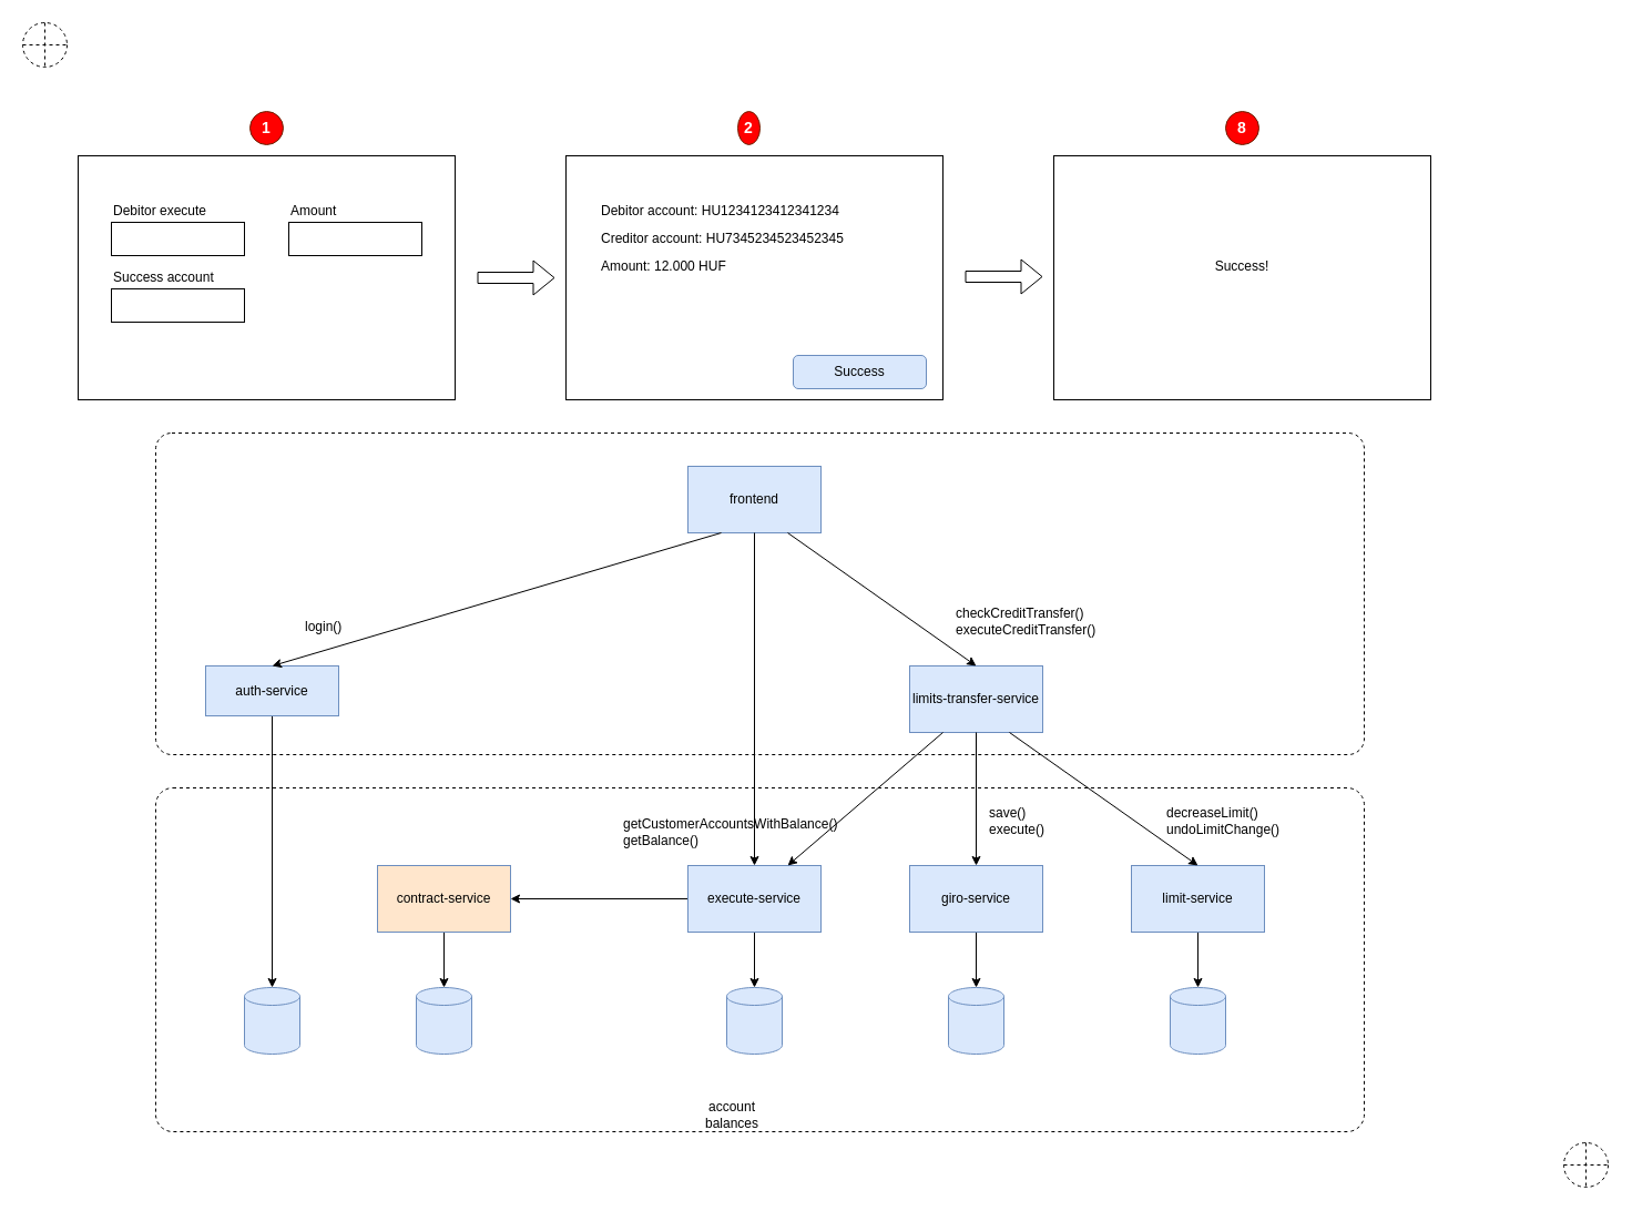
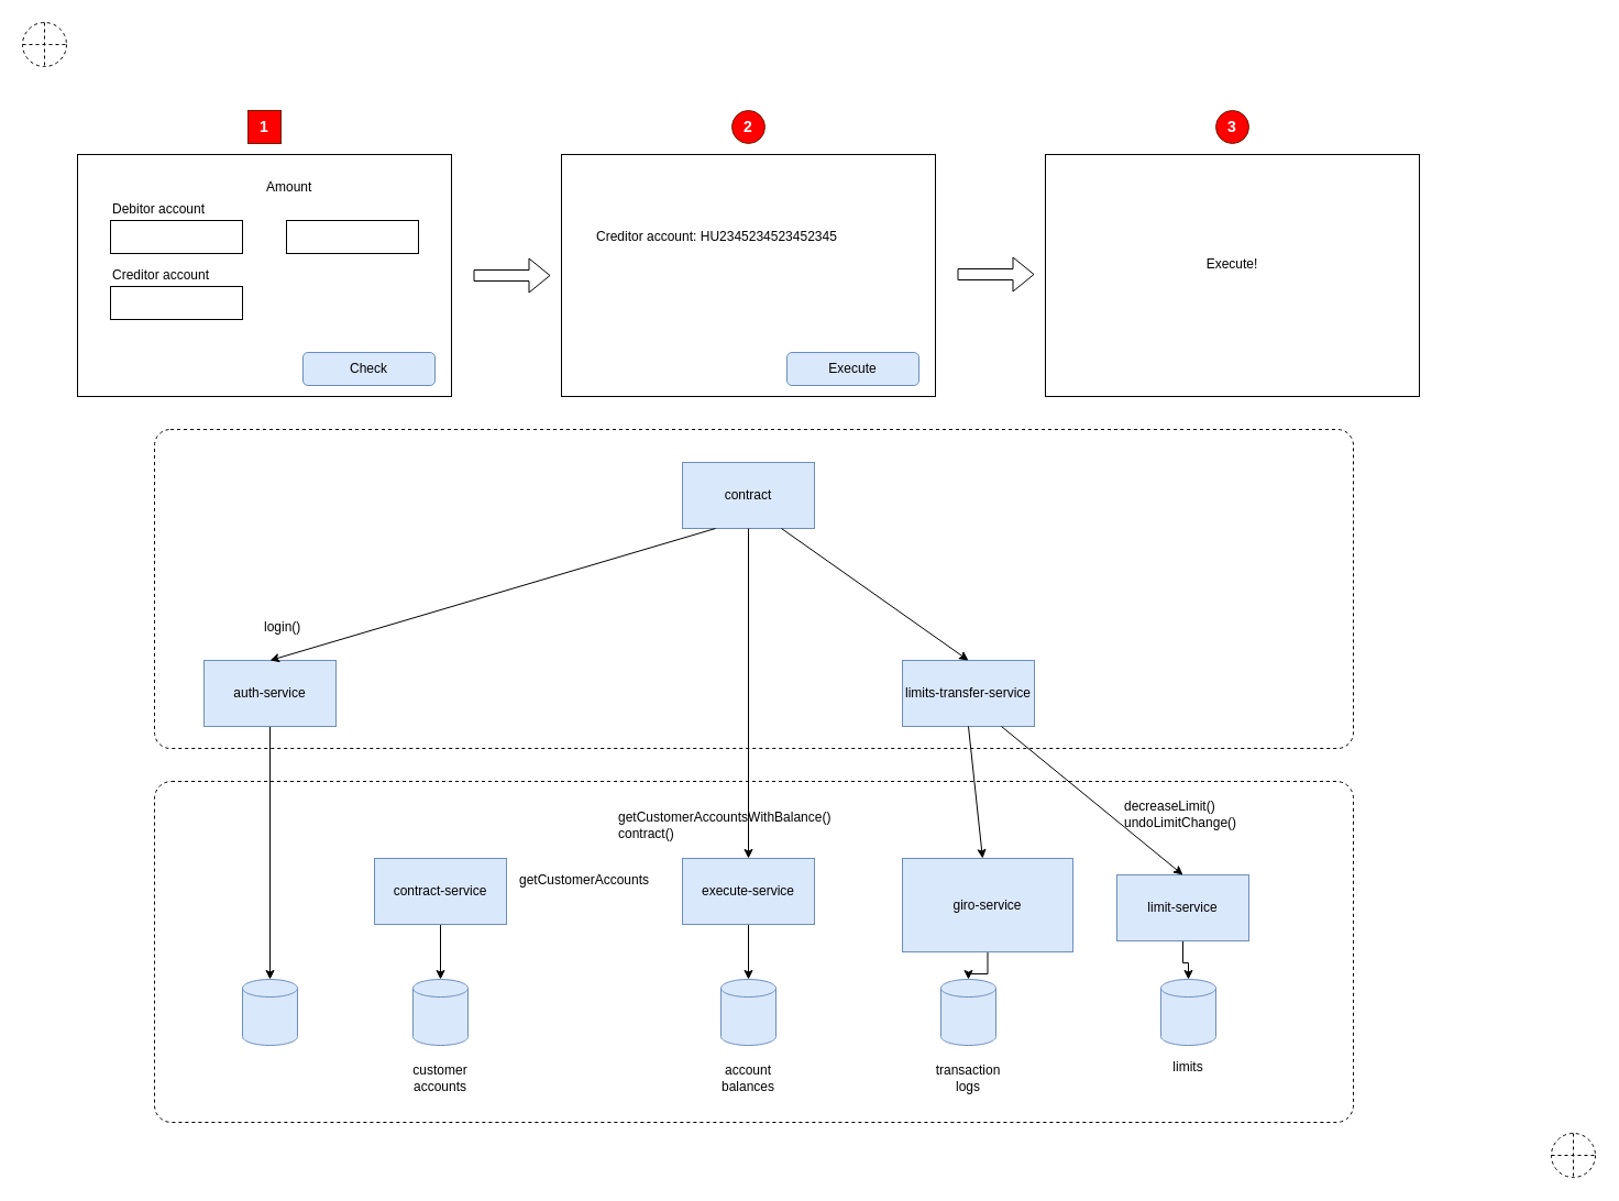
- <mxCell id="46" value="1" style="ellipse;whiteSpace=wrap;html=1;aspect=fixed;align=center;strokeColor=#6D1F00;fontColor=#ffffff;fillColor=#FF0000;fontStyle=1;fontSize=14;" parent="1" vertex="1"><mxGeometry x="225" y="100" width="30" height="30" as="geometry" /></mxCell>
+ <mxCell id="46" value="1" style="whiteSpace=wrap;html=1;aspect=fixed;align=center;strokeColor=#6D1F00;fontColor=#ffffff;fillColor=#FF0000;fontStyle=1;fontSize=14;rounded=0;" parent="1" vertex="1"><mxGeometry x="225" y="100" width="30" height="30" as="geometry" /></mxCell>
- <mxCell id="47" value="2" style="ellipse;whiteSpace=wrap;html=1;aspect=fixed;align=center;strokeColor=#6D1F00;fontColor=#ffffff;fillColor=#FF0000;fontStyle=1;fontSize=14;" parent="1" vertex="1"><mxGeometry x="665" y="100" width="20" height="30" as="geometry" /></mxCell>
+ <mxCell id="47" value="2" style="ellipse;whiteSpace=wrap;html=1;aspect=fixed;align=center;strokeColor=#6D1F00;fontColor=#ffffff;fillColor=#FF0000;fontStyle=1;fontSize=14;" parent="1" vertex="1"><mxGeometry x="665" y="100" width="30" height="30" as="geometry" /></mxCell>
- <mxCell id="50" value="8" style="ellipse;whiteSpace=wrap;html=1;aspect=fixed;align=center;strokeColor=#6D1F00;fontColor=#ffffff;fillColor=#FF0000;fontStyle=1;fontSize=14;" parent="1" vertex="1"><mxGeometry x="1105" y="100" width="30" height="30" as="geometry" /></mxCell>
+ <mxCell id="50" value="3" style="ellipse;whiteSpace=wrap;html=1;aspect=fixed;align=center;strokeColor=#6D1F00;fontColor=#ffffff;fillColor=#FF0000;fontStyle=1;fontSize=14;" parent="1" vertex="1"><mxGeometry x="1105" y="100" width="30" height="30" as="geometry" /></mxCell>
- <mxCell id="35" value="Debitor execute" style="text;html=1;strokeColor=none;fillColor=none;align=left;verticalAlign=middle;whiteSpace=wrap;rounded=0;" parent="1" vertex="1"><mxGeometry x="100" y="180" width="110" height="20" as="geometry" /></mxCell>
+ <mxCell id="35" value="Debitor account" style="text;html=1;strokeColor=none;fillColor=none;align=left;verticalAlign=middle;whiteSpace=wrap;rounded=0;" parent="1" vertex="1"><mxGeometry x="100" y="180" width="110" height="20" as="geometry" /></mxCell>
- <mxCell id="39" value="Amount" style="text;html=1;strokeColor=none;fillColor=none;align=left;verticalAlign=middle;whiteSpace=wrap;rounded=0;" parent="1" vertex="1"><mxGeometry x="260" y="180" width="110" height="20" as="geometry" /></mxCell>
+ <mxCell id="39" value="Amount" style="text;html=1;strokeColor=none;fillColor=none;align=left;verticalAlign=middle;whiteSpace=wrap;rounded=0;" parent="1" vertex="1"><mxGeometry x="240" y="160" width="110" height="20" as="geometry" /></mxCell>
- <mxCell id="42" value="Debitor account: HU1234123412341234" style="text;html=1;strokeColor=none;fillColor=none;align=left;verticalAlign=middle;whiteSpace=wrap;rounded=0;" parent="1" vertex="1"><mxGeometry x="540" y="180" width="250" height="20" as="geometry" /></mxCell>
- <mxCell id="43" value="Creditor account: HU7345234523452345" style="text;html=1;strokeColor=none;fillColor=none;align=left;verticalAlign=middle;whiteSpace=wrap;rounded=0;" parent="1" vertex="1"><mxGeometry x="540" y="205" width="260" height="20" as="geometry" /></mxCell>
+ <mxCell id="43" value="Creditor account: HU2345234523452345" style="text;html=1;strokeColor=none;fillColor=none;align=left;verticalAlign=middle;whiteSpace=wrap;rounded=0;" parent="1" vertex="1"><mxGeometry x="540" y="205" width="260" height="20" as="geometry" /></mxCell>
- <mxCell id="44" value="Amount: 12.000 HUF" style="text;html=1;strokeColor=none;fillColor=none;align=left;verticalAlign=middle;whiteSpace=wrap;rounded=0;" parent="1" vertex="1"><mxGeometry x="540" y="230" width="140" height="20" as="geometry" /></mxCell>
- <mxCell id="49" value="Success!" style="text;html=1;strokeColor=none;fillColor=none;align=center;verticalAlign=middle;whiteSpace=wrap;rounded=0;" parent="1" vertex="1"><mxGeometry x="995" y="230" width="250" height="20" as="geometry" /></mxCell>
+ <mxCell id="49" value="Execute!" style="text;html=1;strokeColor=none;fillColor=none;align=center;verticalAlign=middle;whiteSpace=wrap;rounded=0;" parent="1" vertex="1"><mxGeometry x="995" y="230" width="250" height="20" as="geometry" /></mxCell>
- <mxCell id="37" value="Success account" style="text;html=1;strokeColor=none;fillColor=none;align=left;verticalAlign=middle;whiteSpace=wrap;rounded=0;" parent="1" vertex="1"><mxGeometry x="100" y="240" width="110" height="20" as="geometry" /></mxCell>
+ <mxCell id="37" value="Creditor account" style="text;html=1;strokeColor=none;fillColor=none;align=left;verticalAlign=middle;whiteSpace=wrap;rounded=0;" parent="1" vertex="1"><mxGeometry x="100" y="240" width="110" height="20" as="geometry" /></mxCell>
+ <mxCell id="40" value="Check" style="rounded=1;whiteSpace=wrap;html=1;align=center;fillColor=#dae8fc;strokeColor=#6c8ebf;" parent="1" vertex="1"><mxGeometry x="275" y="320" width="120" height="30" as="geometry" /></mxCell>
- <mxCell id="45" value="Success" style="rounded=1;whiteSpace=wrap;html=1;align=center;fillColor=#dae8fc;strokeColor=#6c8ebf;" parent="1" vertex="1"><mxGeometry x="715" y="320" width="120" height="30" as="geometry" /></mxCell>
+ <mxCell id="45" value="Execute" style="rounded=1;whiteSpace=wrap;html=1;align=center;fillColor=#dae8fc;strokeColor=#6c8ebf;" parent="1" vertex="1"><mxGeometry x="715" y="320" width="120" height="30" as="geometry" /></mxCell>
- <mxCell id="15" value="frontend" style="rounded=0;whiteSpace=wrap;html=1;fillColor=#dae8fc;strokeColor=#6c8ebf;" parent="1" vertex="1"><mxGeometry x="620" y="420" width="120" height="60" as="geometry" /></mxCell>
+ <mxCell id="15" value="contract" style="rounded=0;whiteSpace=wrap;html=1;fillColor=#dae8fc;strokeColor=#6c8ebf;" parent="1" vertex="1"><mxGeometry x="620" y="420" width="120" height="60" as="geometry" /></mxCell>
- <mxCell id="23" value="checkCreditTransfer()&lt;br&gt;executeCreditTransfer()" style="text;html=1;strokeColor=none;fillColor=none;align=left;verticalAlign=middle;whiteSpace=wrap;rounded=0;" parent="1" vertex="1"><mxGeometry x="860" y="540" width="160" height="40" as="geometry" /></mxCell>
- <mxCell id="56" value="login()" style="text;html=1;strokeColor=none;fillColor=none;align=left;verticalAlign=middle;whiteSpace=wrap;rounded=0;" parent="1" vertex="1"><mxGeometry x="272.5" y="545" width="65" height="40" as="geometry" /></mxCell>
+ <mxCell id="56" value="login()" style="text;html=1;strokeColor=none;fillColor=none;align=left;verticalAlign=middle;whiteSpace=wrap;rounded=0;" parent="1" vertex="1"><mxGeometry x="237.5" y="550" width="65" height="40" as="geometry" /></mxCell>
- <mxCell id="54" value="auth-service" style="rounded=0;whiteSpace=wrap;html=1;fillColor=#dae8fc;strokeColor=#6c8ebf;" parent="1" vertex="1"><mxGeometry x="185" y="600" width="120" height="45" as="geometry" /></mxCell>
+ <mxCell id="54" value="auth-service" style="rounded=0;whiteSpace=wrap;html=1;fillColor=#dae8fc;strokeColor=#6c8ebf;" parent="1" vertex="1"><mxGeometry x="185" y="600" width="120" height="60" as="geometry" /></mxCell>
- <mxCell id="29" value="" style="endArrow=classic;html=1;exitX=0.25;exitY=1;exitDx=0;exitDy=0;entryX=0.75;entryY=0;entryDx=0;entryDy=0;" parent="1" source="14" target="6" edge="1"><mxGeometry width="50" height="50" relative="1" as="geometry"><mxPoint x="1080" y="590" as="sourcePoint" /><mxPoint x="1130" y="540" as="targetPoint" /></mxGeometry></mxCell>
- <mxCell id="30" value="save()&lt;br&gt;execute()" style="text;html=1;strokeColor=none;fillColor=none;align=left;verticalAlign=middle;whiteSpace=wrap;rounded=0;" parent="1" vertex="1"><mxGeometry x="890" y="720" width="70" height="40" as="geometry" /></mxCell>
- <mxCell id="32" value="decreaseLimit()&lt;br&gt;undoLimitChange()" style="text;html=1;strokeColor=none;fillColor=none;align=left;verticalAlign=middle;whiteSpace=wrap;rounded=0;" parent="1" vertex="1"><mxGeometry x="1050" y="720" width="120" height="40" as="geometry" /></mxCell>
+ <mxCell id="32" value="decreaseLimit()&lt;br&gt;undoLimitChange()" style="text;html=1;strokeColor=none;fillColor=none;align=left;verticalAlign=middle;whiteSpace=wrap;rounded=0;" parent="1" vertex="1"><mxGeometry x="1020" y="720" width="120" height="40" as="geometry" /></mxCell>
- <mxCell id="17" value="getCustomerAccountsWithBalance()&lt;br&gt;getBalance()" style="text;html=1;strokeColor=none;fillColor=none;align=left;verticalAlign=middle;whiteSpace=wrap;rounded=0;" parent="1" vertex="1"><mxGeometry x="560" y="730" width="220" height="40" as="geometry" /></mxCell>
+ <mxCell id="17" value="getCustomerAccountsWithBalance()&lt;br&gt;contract()" style="text;html=1;strokeColor=none;fillColor=none;align=left;verticalAlign=middle;whiteSpace=wrap;rounded=0;" parent="1" vertex="1"><mxGeometry x="560" y="730" width="220" height="40" as="geometry" /></mxCell>
+ <mxCell id="21" value="getCustomerAccounts" style="text;html=1;strokeColor=none;fillColor=none;align=left;verticalAlign=middle;whiteSpace=wrap;rounded=0;" parent="1" vertex="1"><mxGeometry x="470" y="790" width="140" height="20" as="geometry" /></mxCell>
- <mxCell id="12" value="contract-service" style="rounded=0;whiteSpace=wrap;html=1;fillColor=#ffe6cc;strokeColor=#6c8ebf;" parent="1" vertex="1"><mxGeometry x="340" y="780" width="120" height="60" as="geometry" /></mxCell>
+ <mxCell id="12" value="contract-service" style="rounded=0;whiteSpace=wrap;html=1;fillColor=#dae8fc;strokeColor=#6c8ebf;" parent="1" vertex="1"><mxGeometry x="340" y="780" width="120" height="60" as="geometry" /></mxCell>
- <mxCell id="5" value="" style="edgeStyle=orthogonalEdgeStyle;rounded=0;orthogonalLoop=1;jettySize=auto;html=1;" parent="1" source="6" target="12" edge="1"><mxGeometry relative="1" as="geometry" /></mxCell>
- <mxCell id="8" value="giro-service" style="rounded=0;whiteSpace=wrap;html=1;fillColor=#dae8fc;strokeColor=#6c8ebf;" parent="1" vertex="1"><mxGeometry x="820" y="780" width="120" height="60" as="geometry" /></mxCell>
+ <mxCell id="8" value="giro-service" style="rounded=0;whiteSpace=wrap;html=1;fillColor=#dae8fc;strokeColor=#6c8ebf;" parent="1" vertex="1"><mxGeometry x="820" y="780" width="155" height="85" as="geometry" /></mxCell>
- <mxCell id="27" value="limit-service" style="rounded=0;whiteSpace=wrap;html=1;fillColor=#dae8fc;strokeColor=#6c8ebf;" parent="1" vertex="1"><mxGeometry x="1020" y="780" width="120" height="60" as="geometry" /></mxCell>
+ <mxCell id="27" value="limit-service" style="rounded=0;whiteSpace=wrap;html=1;fillColor=#dae8fc;strokeColor=#6c8ebf;" parent="1" vertex="1"><mxGeometry x="1015" y="795" width="120" height="60" as="geometry" /></mxCell>
+ <mxCell id="25" value="limits" style="text;html=1;strokeColor=none;fillColor=none;align=center;verticalAlign=middle;whiteSpace=wrap;rounded=0;" parent="1" vertex="1"><mxGeometry x="1040" y="960" width="80" height="20" as="geometry" /></mxCell>
+ <mxCell id="19" value="customer accounts" style="text;html=1;strokeColor=none;fillColor=none;align=center;verticalAlign=middle;whiteSpace=wrap;rounded=0;" parent="1" vertex="1"><mxGeometry x="360" y="970" width="80" height="20" as="geometry" /></mxCell>
+ <mxCell id="20" value="transaction logs" style="text;html=1;strokeColor=none;fillColor=none;align=center;verticalAlign=middle;whiteSpace=wrap;rounded=0;" parent="1" vertex="1"><mxGeometry x="840" y="970" width="80" height="20" as="geometry" /></mxCell>
- <mxCell id="18" value="account balances" style="text;html=1;strokeColor=none;fillColor=none;align=center;verticalAlign=middle;whiteSpace=wrap;rounded=0;" parent="1" vertex="1"><mxGeometry x="620" y="995" width="80" height="20" as="geometry" /></mxCell>
+ <mxCell id="18" value="account balances" style="text;html=1;strokeColor=none;fillColor=none;align=center;verticalAlign=middle;whiteSpace=wrap;rounded=0;" parent="1" vertex="1"><mxGeometry x="640" y="970" width="80" height="20" as="geometry" /></mxCell>
